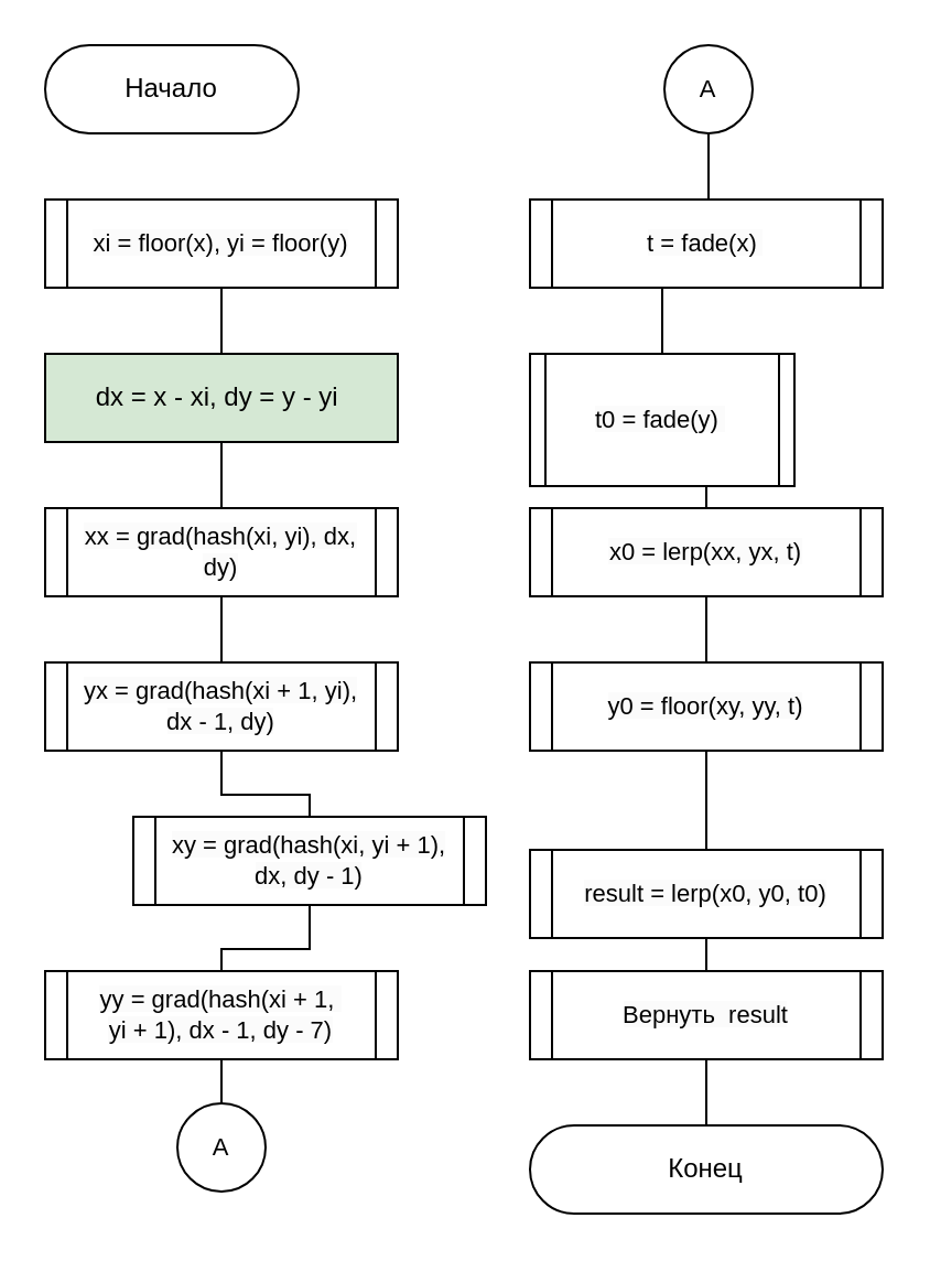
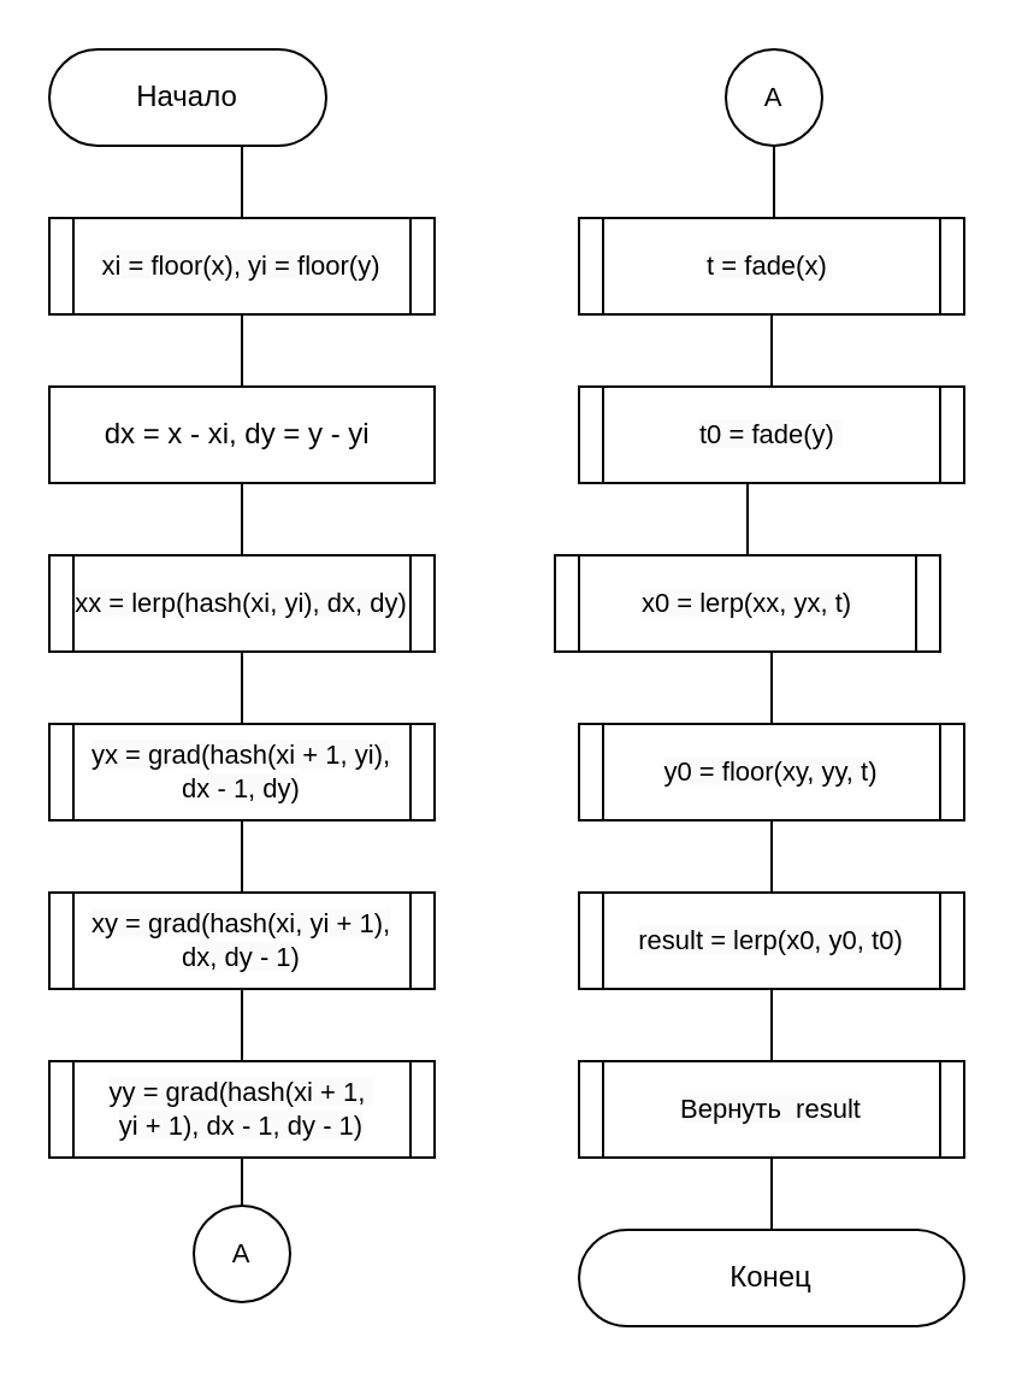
+ <mxCell id="2" style="edgeStyle=orthogonalEdgeStyle;rounded=0;orthogonalLoop=1;jettySize=auto;html=1;exitX=0.5;exitY=1;exitDx=0;exitDy=0;entryX=0.5;entryY=0;entryDx=0;entryDy=0;endArrow=none;endFill=0;" edge="1" parent="1" source="3" target="5"><mxGeometry relative="1" as="geometry" /></mxCell>
- <mxCell id="7" value="dx = x - xi, dy = y - yi&amp;nbsp;" style="rounded=0;whiteSpace=wrap;html=1;fillColor=#d5e8d4;" vertex="1" parent="1"><mxGeometry x="20" y="160" width="160" height="40" as="geometry" /></mxCell>
+ <mxCell id="7" value="dx = x - xi, dy = y - yi&amp;nbsp;" style="rounded=0;whiteSpace=wrap;html=1;" vertex="1" parent="1"><mxGeometry x="20" y="160" width="160" height="40" as="geometry" /></mxCell>
- <mxCell id="20" value="&lt;div&gt;&lt;span style=&quot;background-color: rgb(251, 251, 251);&quot;&gt;t0 = fade(y)&amp;nbsp;&lt;/span&gt;&lt;/div&gt;" style="shape=process;whiteSpace=wrap;html=1;backgroundOutline=1;fontFamily=Helvetica;fontSize=11;fontColor=default;labelBackgroundColor=default;size=0.062;" vertex="1" parent="1"><mxGeometry x="240" y="160" width="120" height="60" as="geometry" /></mxCell>
+ <mxCell id="20" value="&lt;div&gt;&lt;span style=&quot;background-color: rgb(251, 251, 251);&quot;&gt;t0 = fade(y)&amp;nbsp;&lt;/span&gt;&lt;/div&gt;" style="shape=process;whiteSpace=wrap;html=1;backgroundOutline=1;fontFamily=Helvetica;fontSize=11;fontColor=default;labelBackgroundColor=default;size=0.062;" vertex="1" parent="1"><mxGeometry x="240" y="160" width="160" height="40" as="geometry" /></mxCell>
- <mxCell id="9" value="&lt;div&gt;&lt;span style=&quot;background-color: rgb(251, 251, 251);&quot;&gt;xx = grad(hash(xi, yi), dx, dy)&lt;/span&gt;&lt;/div&gt;" style="shape=process;whiteSpace=wrap;html=1;backgroundOutline=1;fontFamily=Helvetica;fontSize=11;fontColor=default;labelBackgroundColor=default;size=0.062;" vertex="1" parent="1"><mxGeometry x="20" y="230" width="160" height="40" as="geometry" /></mxCell>
+ <mxCell id="9" value="&lt;div&gt;&lt;span style=&quot;background-color: rgb(251, 251, 251);&quot;&gt;xx = lerp(hash(xi, yi), dx, dy)&lt;/span&gt;&lt;/div&gt;" style="shape=process;whiteSpace=wrap;html=1;backgroundOutline=1;fontFamily=Helvetica;fontSize=11;fontColor=default;labelBackgroundColor=default;size=0.062;" vertex="1" parent="1"><mxGeometry x="20" y="230" width="160" height="40" as="geometry" /></mxCell>
- <mxCell id="22" value="&lt;div&gt;&lt;span style=&quot;background-color: rgb(251, 251, 251);&quot;&gt;x0 = lerp(xx, yx, t)&lt;/span&gt;&lt;/div&gt;" style="shape=process;whiteSpace=wrap;html=1;backgroundOutline=1;fontFamily=Helvetica;fontSize=11;fontColor=default;labelBackgroundColor=default;size=0.062;" vertex="1" parent="1"><mxGeometry x="240" y="230" width="160" height="40" as="geometry" /></mxCell>
+ <mxCell id="22" value="&lt;div&gt;&lt;span style=&quot;background-color: rgb(251, 251, 251);&quot;&gt;x0 = lerp(xx, yx, t)&lt;/span&gt;&lt;/div&gt;" style="shape=process;whiteSpace=wrap;html=1;backgroundOutline=1;fontFamily=Helvetica;fontSize=11;fontColor=default;labelBackgroundColor=default;size=0.062;" vertex="1" parent="1"><mxGeometry x="230" y="230" width="160" height="40" as="geometry" /></mxCell>
- <mxCell id="13" value="&lt;div&gt;&lt;span style=&quot;background-color: rgb(251, 251, 251);&quot;&gt;xy = grad(hash(xi, yi + 1), dx, dy - 1)&lt;/span&gt;&lt;/div&gt;" style="shape=process;whiteSpace=wrap;html=1;backgroundOutline=1;fontFamily=Helvetica;fontSize=11;fontColor=default;labelBackgroundColor=default;size=0.062;" vertex="1" parent="1"><mxGeometry x="60" y="370" width="160" height="40" as="geometry" /></mxCell>
+ <mxCell id="13" value="&lt;div&gt;&lt;span style=&quot;background-color: rgb(251, 251, 251);&quot;&gt;xy = grad(hash(xi, yi + 1), dx, dy - 1)&lt;/span&gt;&lt;/div&gt;" style="shape=process;whiteSpace=wrap;html=1;backgroundOutline=1;fontFamily=Helvetica;fontSize=11;fontColor=default;labelBackgroundColor=default;size=0.062;" vertex="1" parent="1"><mxGeometry x="20" y="370" width="160" height="40" as="geometry" /></mxCell>
- <mxCell id="29" value="&lt;div&gt;&lt;span style=&quot;background-color: rgb(251, 251, 251);&quot;&gt;result = lerp(x0, y0, t0)&lt;/span&gt;&lt;/div&gt;" style="shape=process;whiteSpace=wrap;html=1;backgroundOutline=1;fontFamily=Helvetica;fontSize=11;fontColor=default;labelBackgroundColor=default;size=0.062;" vertex="1" parent="1"><mxGeometry x="240" y="385" width="160" height="40" as="geometry" /></mxCell>
+ <mxCell id="29" value="&lt;div&gt;&lt;span style=&quot;background-color: rgb(251, 251, 251);&quot;&gt;result = lerp(x0, y0, t0)&lt;/span&gt;&lt;/div&gt;" style="shape=process;whiteSpace=wrap;html=1;backgroundOutline=1;fontFamily=Helvetica;fontSize=11;fontColor=default;labelBackgroundColor=default;size=0.062;" vertex="1" parent="1"><mxGeometry x="240" y="370" width="160" height="40" as="geometry" /></mxCell>
- <mxCell id="15" value="&lt;div&gt;&lt;span style=&quot;background-color: rgb(251, 251, 251);&quot;&gt;yy = grad(hash(xi + 1,&amp;nbsp;&lt;/span&gt;&lt;/div&gt;&lt;div&gt;&lt;span style=&quot;background-color: rgb(251, 251, 251);&quot;&gt;yi + 1), dx - 1, dy - 7)&lt;/span&gt;&lt;/div&gt;" style="shape=process;whiteSpace=wrap;html=1;backgroundOutline=1;fontFamily=Helvetica;fontSize=11;fontColor=default;labelBackgroundColor=default;size=0.062;" vertex="1" parent="1"><mxGeometry x="20" y="440" width="160" height="40" as="geometry" /></mxCell>
+ <mxCell id="15" value="&lt;div&gt;&lt;span style=&quot;background-color: rgb(251, 251, 251);&quot;&gt;yy = grad(hash(xi + 1,&amp;nbsp;&lt;/span&gt;&lt;/div&gt;&lt;div&gt;&lt;span style=&quot;background-color: rgb(251, 251, 251);&quot;&gt;yi + 1), dx - 1, dy - 1)&lt;/span&gt;&lt;/div&gt;" style="shape=process;whiteSpace=wrap;html=1;backgroundOutline=1;fontFamily=Helvetica;fontSize=11;fontColor=default;labelBackgroundColor=default;size=0.062;" vertex="1" parent="1"><mxGeometry x="20" y="440" width="160" height="40" as="geometry" /></mxCell>
